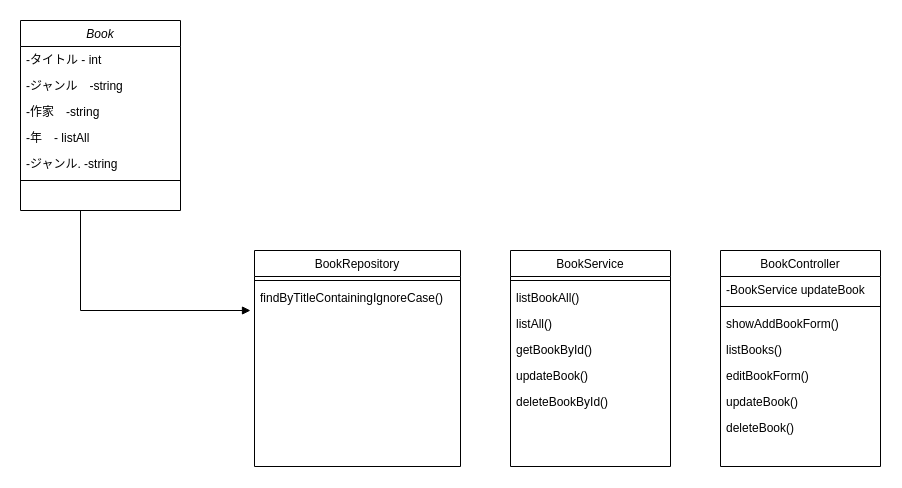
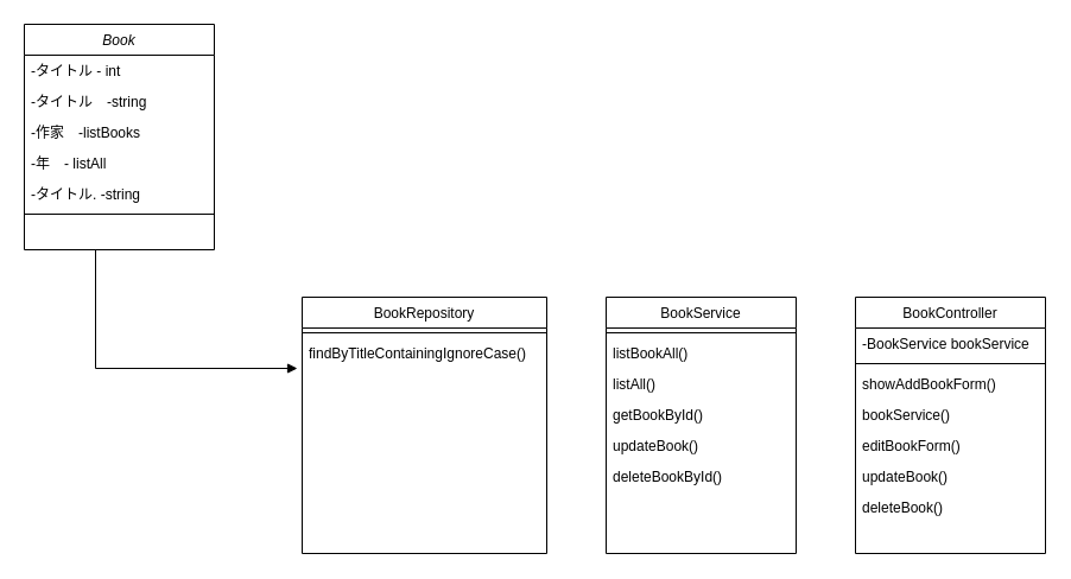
- <mxCell id="4" value="-ジャンル　-string" style="text;align=left;verticalAlign=top;spacingLeft=4;spacingRight=4;overflow=hidden;rotatable=0;points=[[0,0.5],[1,0.5]];portConstraint=eastwest;rounded=0;shadow=0;html=0;" parent="2" vertex="1"><mxGeometry y="52" width="160" height="26" as="geometry" /></mxCell>
+ <mxCell id="4" value="-タイトル　-string" style="text;align=left;verticalAlign=top;spacingLeft=4;spacingRight=4;overflow=hidden;rotatable=0;points=[[0,0.5],[1,0.5]];portConstraint=eastwest;rounded=0;shadow=0;html=0;" parent="2" vertex="1"><mxGeometry y="52" width="160" height="26" as="geometry" /></mxCell>
- <mxCell id="5" value="-作家　-string" style="text;align=left;verticalAlign=top;spacingLeft=4;spacingRight=4;overflow=hidden;rotatable=0;points=[[0,0.5],[1,0.5]];portConstraint=eastwest;rounded=0;shadow=0;html=0;" parent="2" vertex="1"><mxGeometry y="78" width="160" height="26" as="geometry" /></mxCell>
+ <mxCell id="5" value="-作家　-listBooks" style="text;align=left;verticalAlign=top;spacingLeft=4;spacingRight=4;overflow=hidden;rotatable=0;points=[[0,0.5],[1,0.5]];portConstraint=eastwest;rounded=0;shadow=0;html=0;" parent="2" vertex="1"><mxGeometry y="78" width="160" height="26" as="geometry" /></mxCell>
- <mxCell id="7" value="-ジャンル. -string" style="text;align=left;verticalAlign=top;spacingLeft=4;spacingRight=4;overflow=hidden;rotatable=0;points=[[0,0.5],[1,0.5]];portConstraint=eastwest;rounded=0;shadow=0;html=0;" parent="2" vertex="1"><mxGeometry y="130" width="160" height="26" as="geometry" /></mxCell>
+ <mxCell id="7" value="-タイトル. -string" style="text;align=left;verticalAlign=top;spacingLeft=4;spacingRight=4;overflow=hidden;rotatable=0;points=[[0,0.5],[1,0.5]];portConstraint=eastwest;rounded=0;shadow=0;html=0;" parent="2" vertex="1"><mxGeometry y="130" width="160" height="26" as="geometry" /></mxCell>
- <mxCell id="20" value="-BookService updateBook" style="text;align=left;verticalAlign=top;spacingLeft=4;spacingRight=4;overflow=hidden;rotatable=0;points=[[0,0.5],[1,0.5]];portConstraint=eastwest;" parent="19" vertex="1"><mxGeometry y="26" width="160" height="26" as="geometry" /></mxCell>
+ <mxCell id="20" value="-BookService bookService" style="text;align=left;verticalAlign=top;spacingLeft=4;spacingRight=4;overflow=hidden;rotatable=0;points=[[0,0.5],[1,0.5]];portConstraint=eastwest;" parent="19" vertex="1"><mxGeometry y="26" width="160" height="26" as="geometry" /></mxCell>
- <mxCell id="23" value="listBooks()" style="text;align=left;verticalAlign=top;spacingLeft=4;spacingRight=4;overflow=hidden;rotatable=0;points=[[0,0.5],[1,0.5]];portConstraint=eastwest;" parent="19" vertex="1"><mxGeometry y="86" width="160" height="26" as="geometry" /></mxCell>
+ <mxCell id="23" value="bookService()" style="text;align=left;verticalAlign=top;spacingLeft=4;spacingRight=4;overflow=hidden;rotatable=0;points=[[0,0.5],[1,0.5]];portConstraint=eastwest;" parent="19" vertex="1"><mxGeometry y="86" width="160" height="26" as="geometry" /></mxCell>
